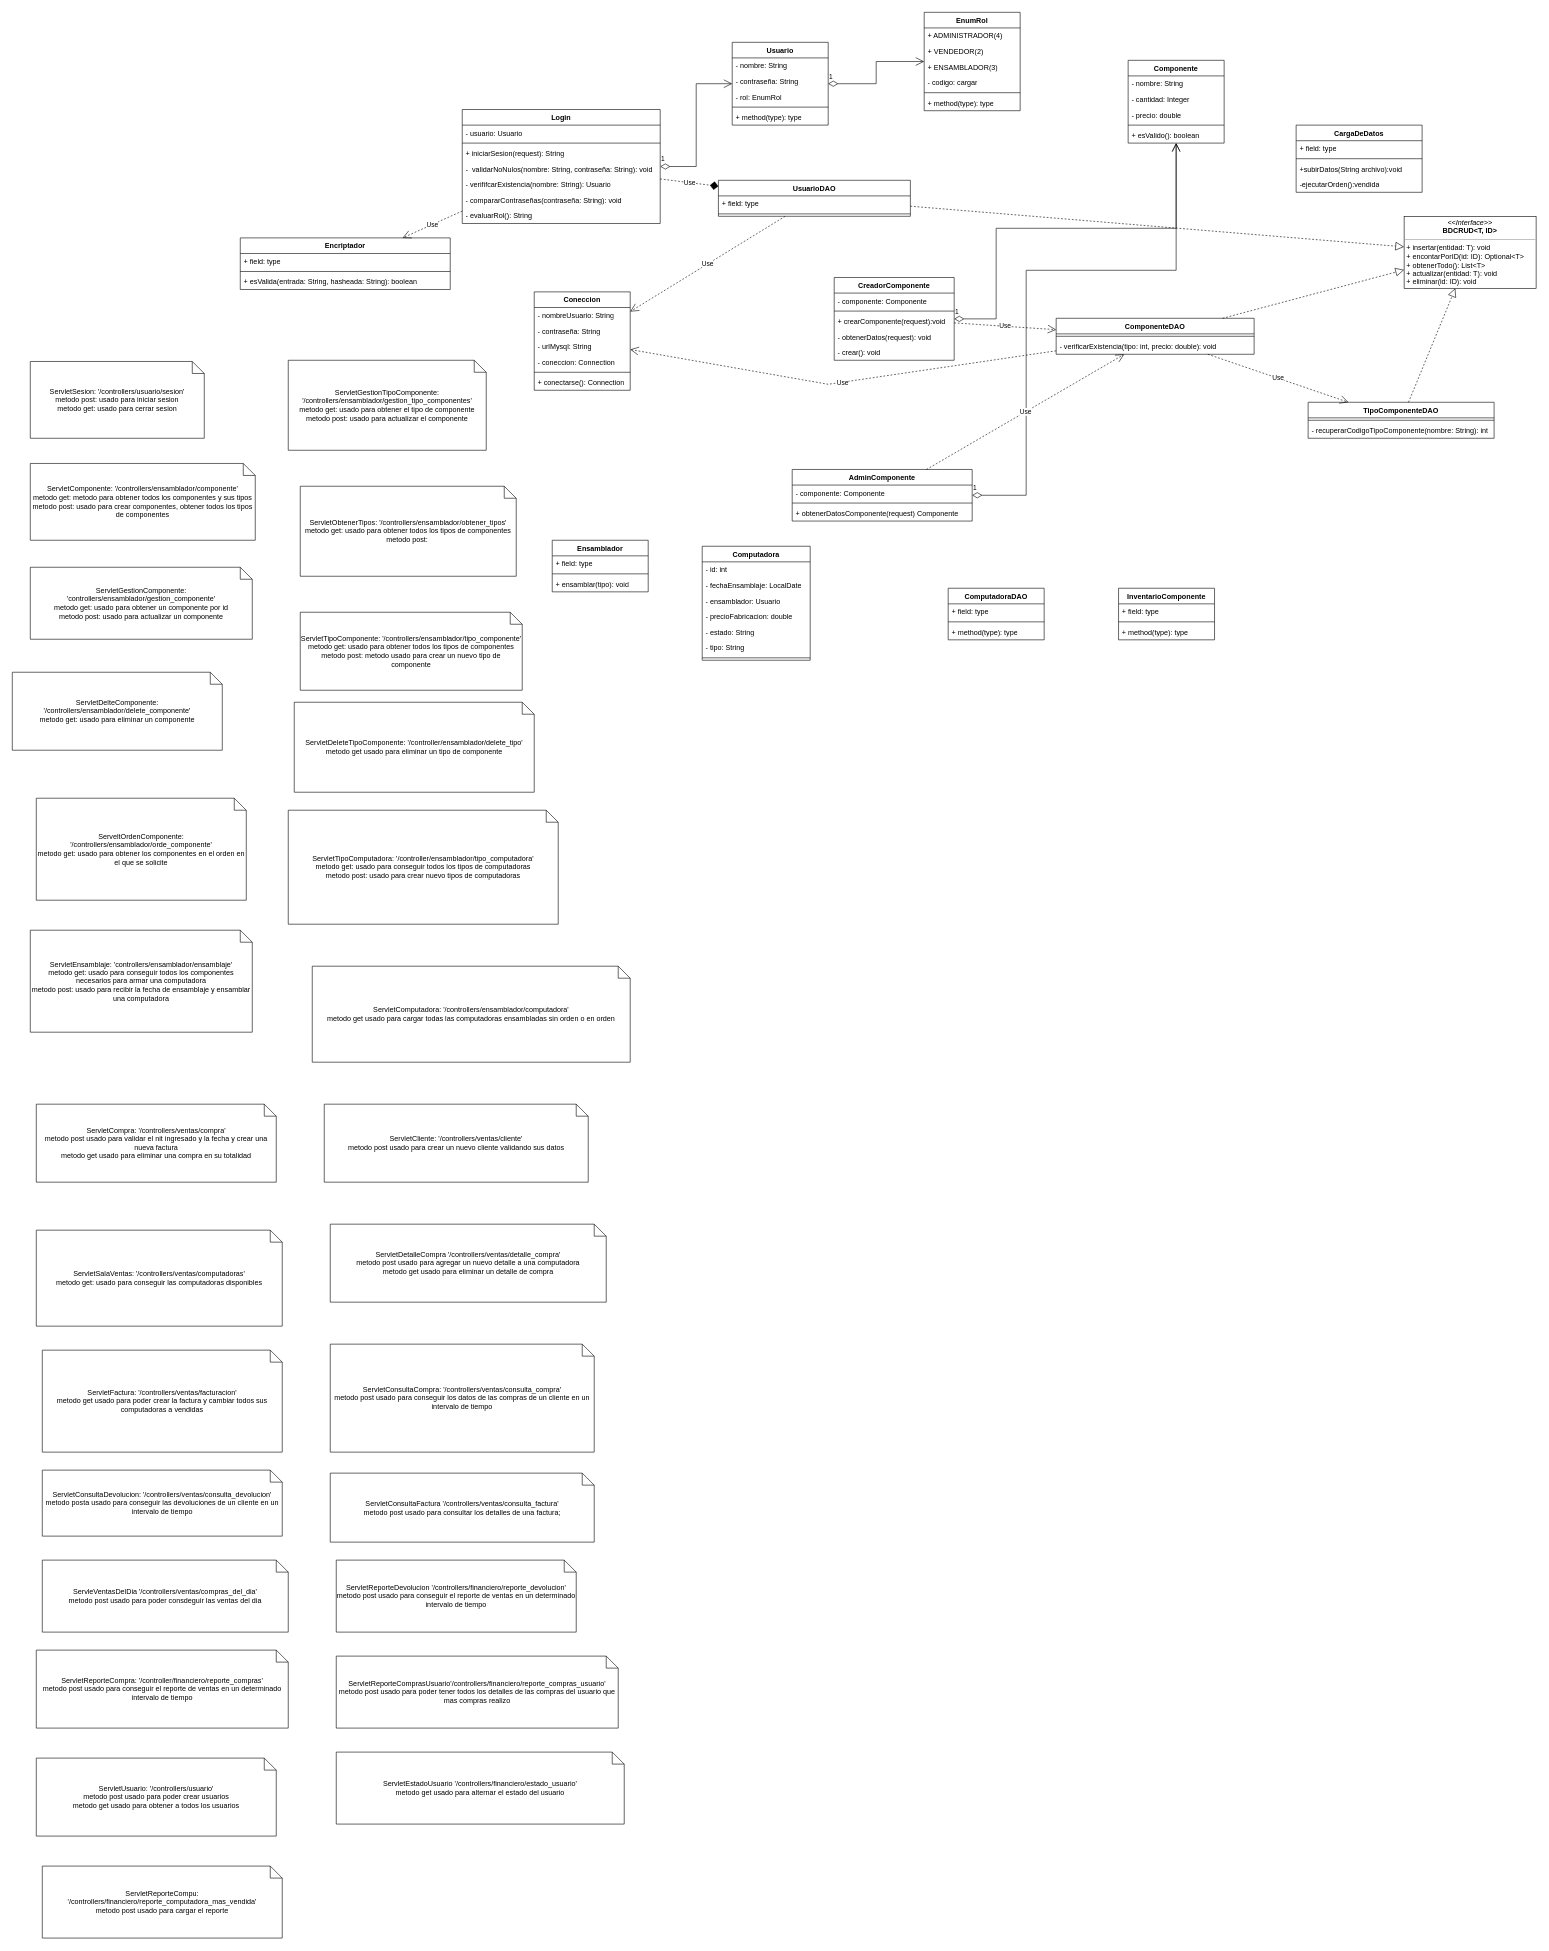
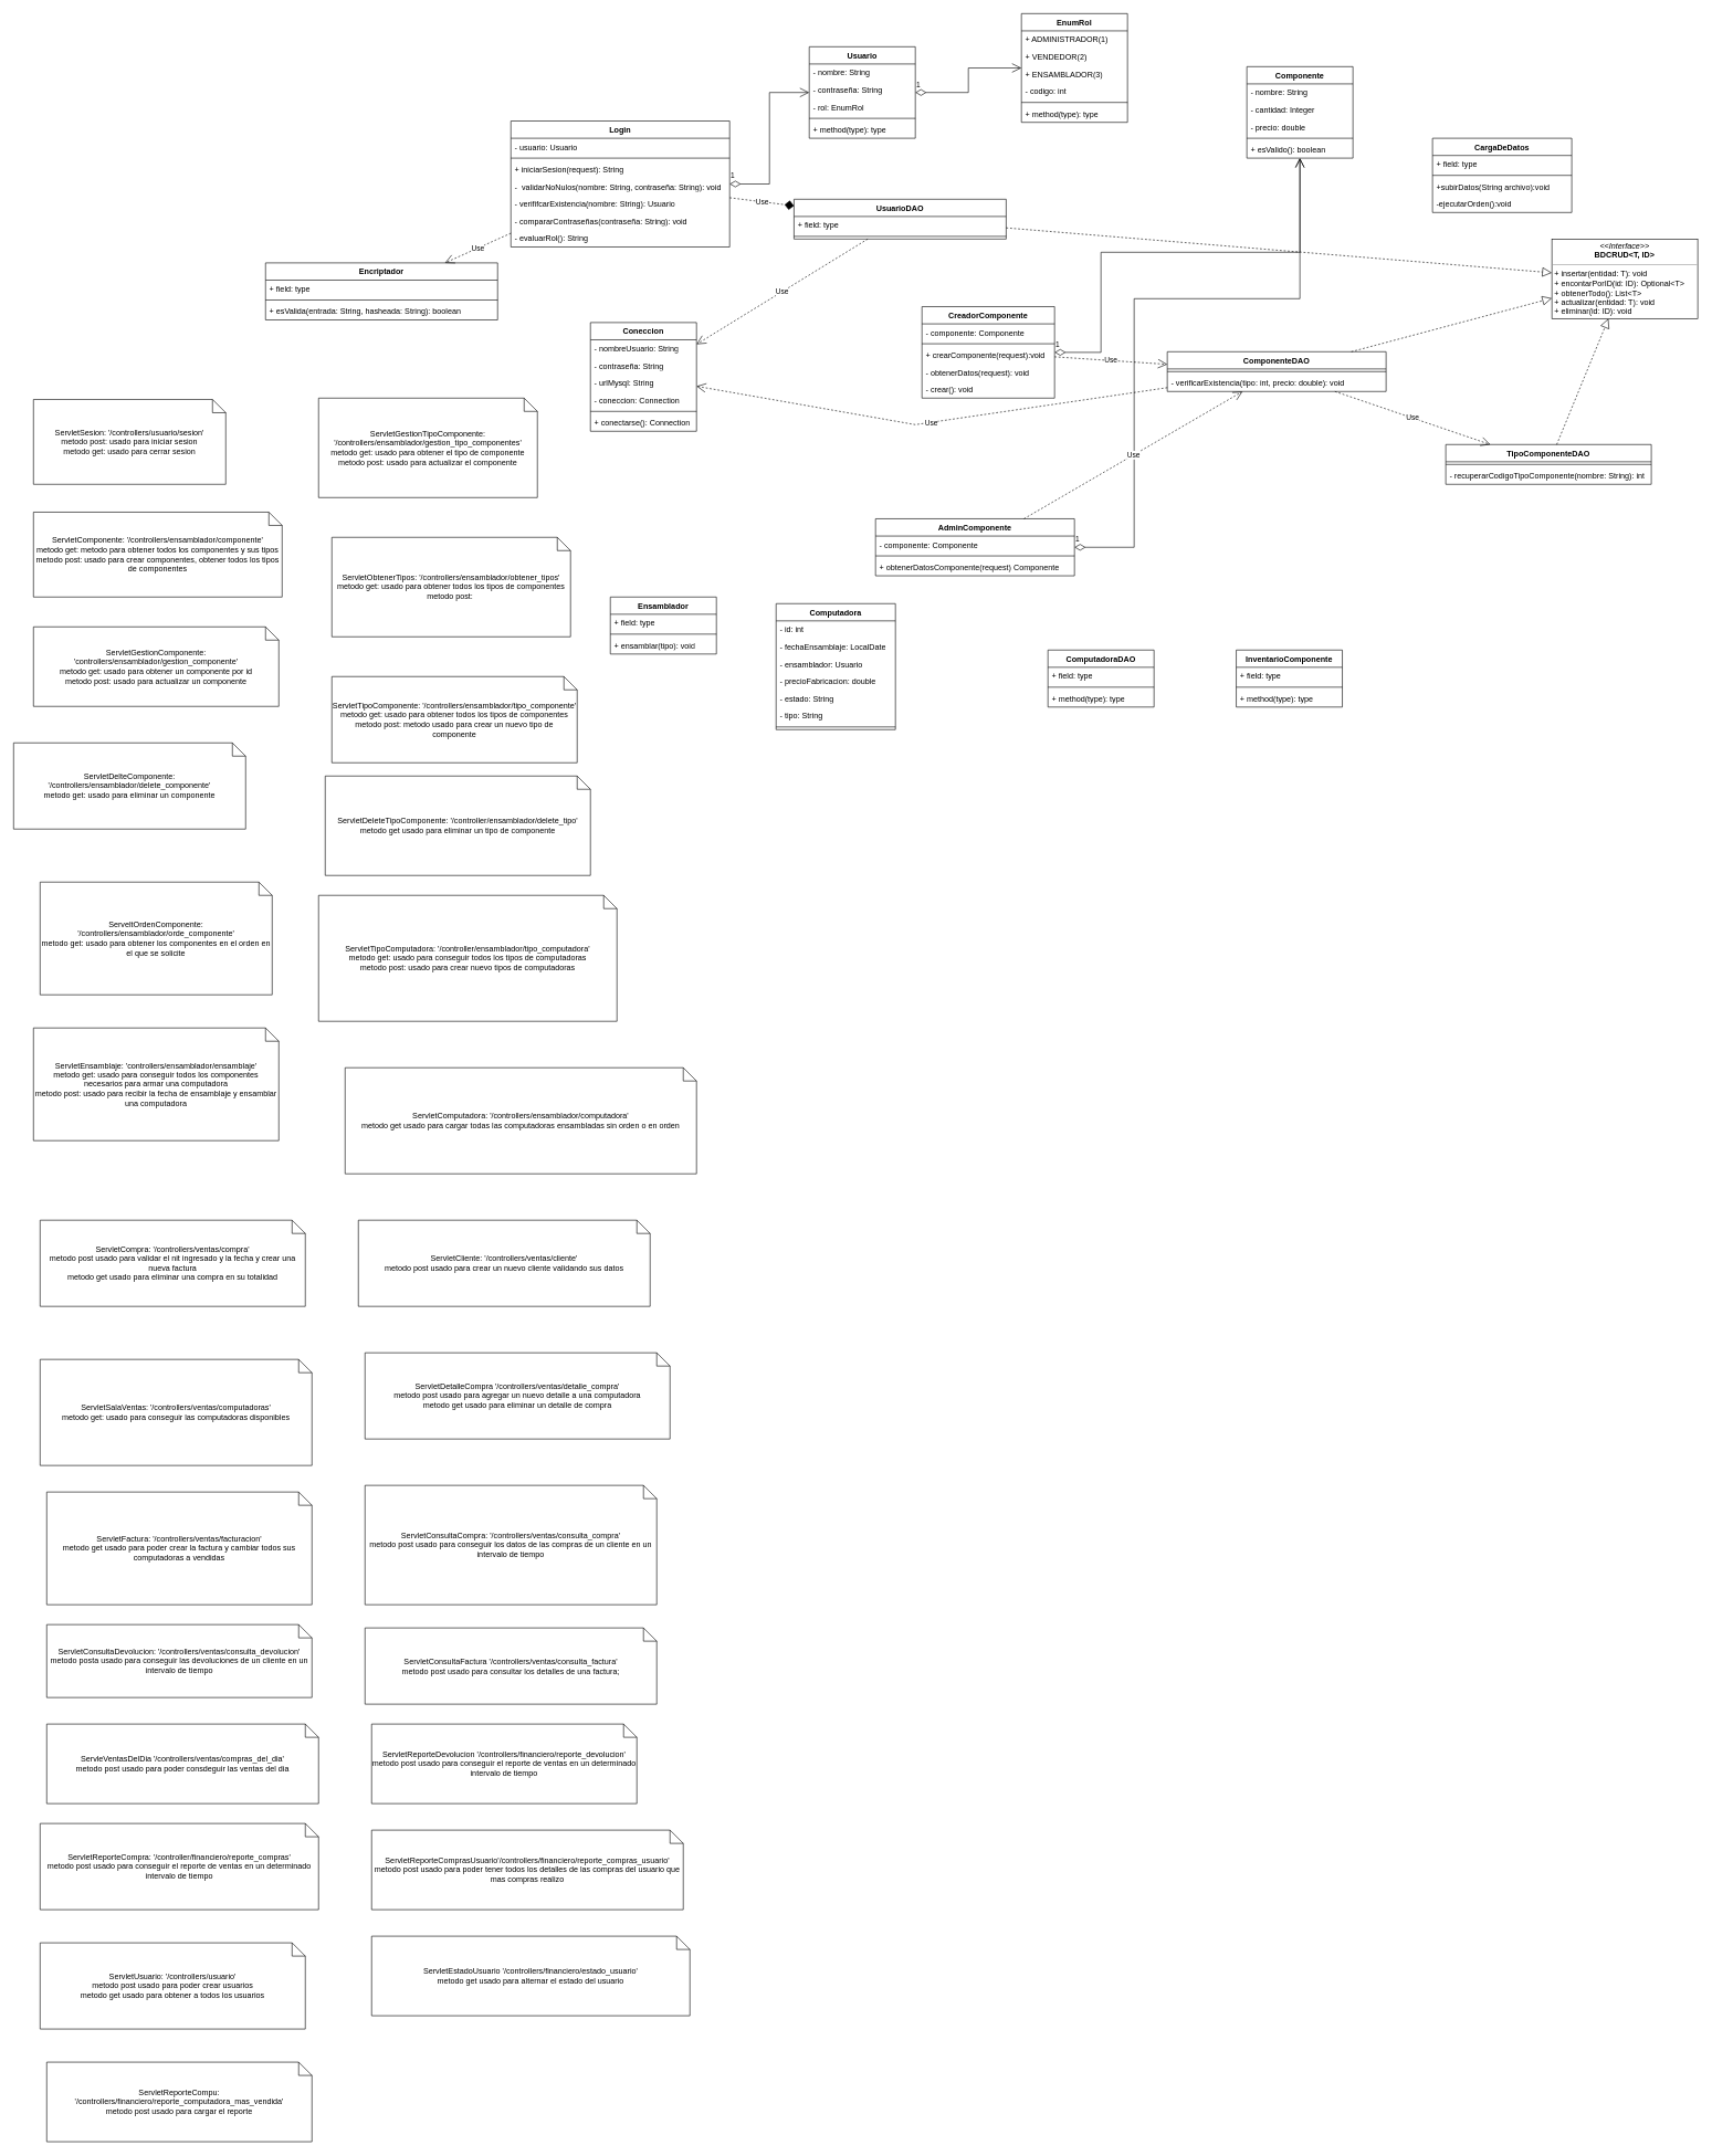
- <mxCell id="66" value="+ ADMINISTRADOR(4)" style="text;strokeColor=none;fillColor=none;align=left;verticalAlign=top;spacingLeft=4;spacingRight=4;overflow=hidden;rotatable=0;points=[[0,0.5],[1,0.5]];portConstraint=eastwest;whiteSpace=wrap;html=1;" parent="65" vertex="1"><mxGeometry y="26" width="160" height="26" as="geometry" /></mxCell>
+ <mxCell id="66" value="+ ADMINISTRADOR(1)" style="text;strokeColor=none;fillColor=none;align=left;verticalAlign=top;spacingLeft=4;spacingRight=4;overflow=hidden;rotatable=0;points=[[0,0.5],[1,0.5]];portConstraint=eastwest;whiteSpace=wrap;html=1;" parent="65" vertex="1"><mxGeometry y="26" width="160" height="26" as="geometry" /></mxCell>
- <mxCell id="69" value="- codigo: cargar" style="text;strokeColor=none;fillColor=none;align=left;verticalAlign=top;spacingLeft=4;spacingRight=4;overflow=hidden;rotatable=0;points=[[0,0.5],[1,0.5]];portConstraint=eastwest;whiteSpace=wrap;html=1;" parent="65" vertex="1"><mxGeometry y="104" width="160" height="26" as="geometry" /></mxCell>
+ <mxCell id="69" value="- codigo: int" style="text;strokeColor=none;fillColor=none;align=left;verticalAlign=top;spacingLeft=4;spacingRight=4;overflow=hidden;rotatable=0;points=[[0,0.5],[1,0.5]];portConstraint=eastwest;whiteSpace=wrap;html=1;" parent="65" vertex="1"><mxGeometry y="104" width="160" height="26" as="geometry" /></mxCell>
- <mxCell id="6" value="-ejecutarOrden():vendida" style="text;strokeColor=none;fillColor=none;align=left;verticalAlign=top;spacingLeft=4;spacingRight=4;overflow=hidden;rotatable=0;points=[[0,0.5],[1,0.5]];portConstraint=eastwest;whiteSpace=wrap;html=1;" parent="2" vertex="1"><mxGeometry y="86" width="210" height="26" as="geometry" /></mxCell>
+ <mxCell id="6" value="-ejecutarOrden():void" style="text;strokeColor=none;fillColor=none;align=left;verticalAlign=top;spacingLeft=4;spacingRight=4;overflow=hidden;rotatable=0;points=[[0,0.5],[1,0.5]];portConstraint=eastwest;whiteSpace=wrap;html=1;" parent="2" vertex="1"><mxGeometry y="86" width="210" height="26" as="geometry" /></mxCell>
